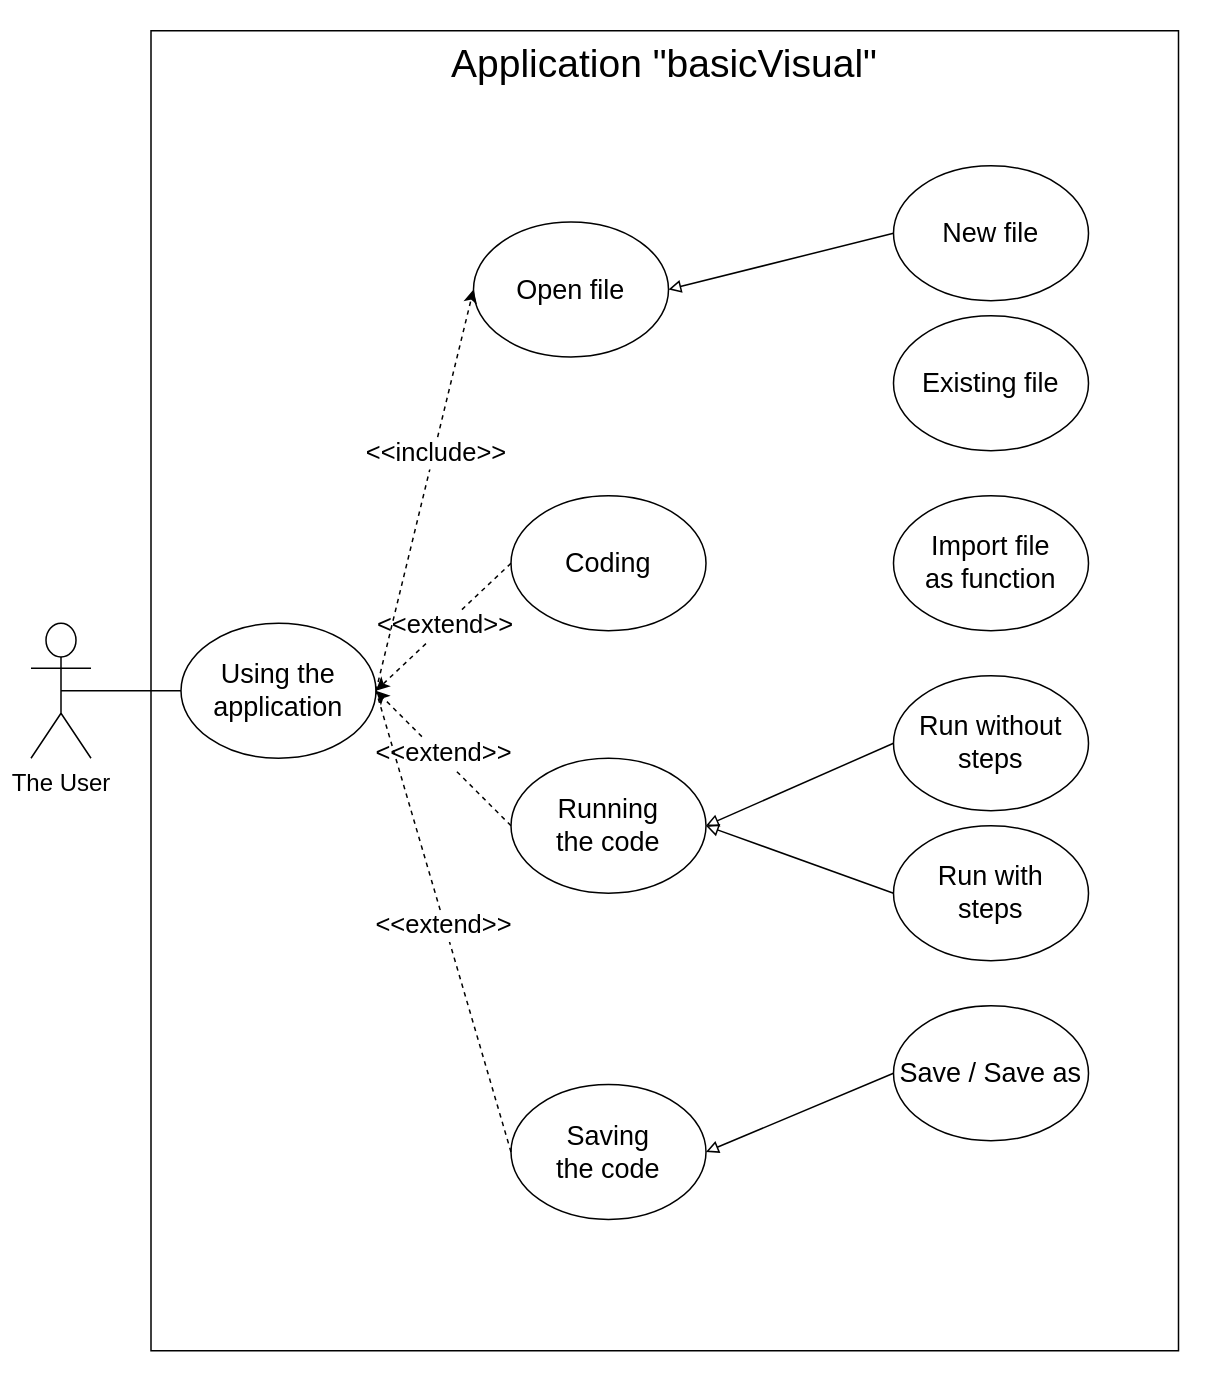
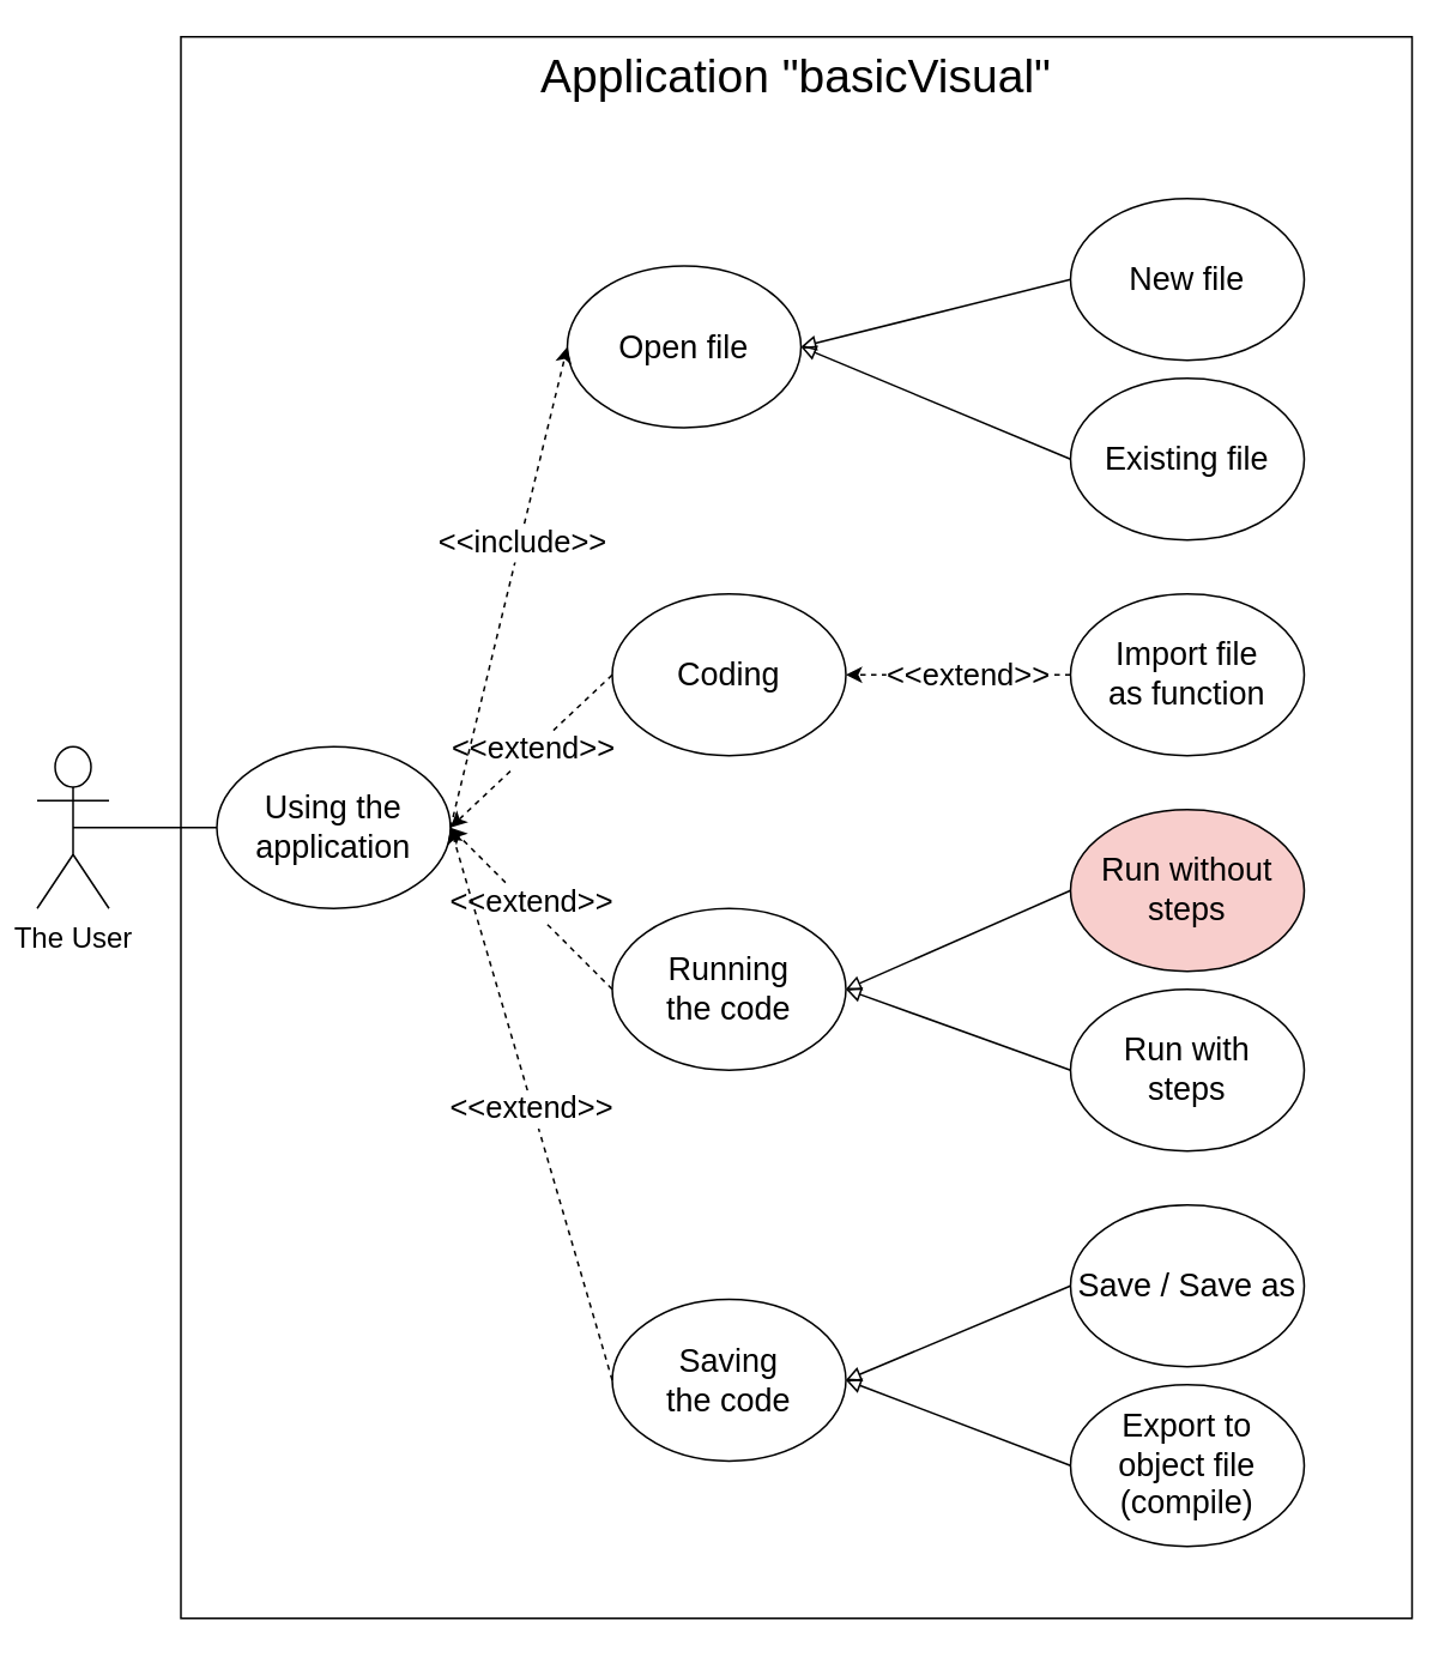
+ <mxCell id="19" value="" style="endArrow=block;html=1;rounded=0;entryX=1;entryY=0.5;entryDx=0;entryDy=0;exitX=0;exitY=0.5;exitDx=0;exitDy=0;endFill=0;" edge="1" parent="1" source="7" target="5"><mxGeometry width="50" height="50" relative="1" as="geometry"><mxPoint x="840" y="300" as="sourcePoint" /><mxPoint x="765" y="347.5" as="targetPoint" /></mxGeometry></mxCell>
+ <mxCell id="10" value="" style="endArrow=classic;html=1;rounded=0;fontSize=26;dashed=1;exitX=0;exitY=0.5;exitDx=0;exitDy=0;entryX=1;entryY=0.5;entryDx=0;entryDy=0;" parent="1" source="6" target="9" edge="1"><mxGeometry width="50" height="50" relative="1" as="geometry"><mxPoint x="545" y="540" as="sourcePoint" /><mxPoint x="663.992" y="568.212" as="targetPoint" /></mxGeometry></mxCell>
+ <mxCell id="11" value="&lt;div style=&quot;font-size: 17px;&quot;&gt;&amp;lt;&amp;lt;extend&amp;gt;&amp;gt;&lt;/div&gt;" style="edgeLabel;html=1;align=center;verticalAlign=middle;resizable=0;points=[];fontSize=17;" parent="10" vertex="1" connectable="0"><mxGeometry x="0.277" y="-2" relative="1" as="geometry"><mxPoint x="22" y="2" as="offset" /></mxGeometry></mxCell>
- <mxCell id="29" value="" style="endArrow=none;html=1;rounded=0;fontSize=26;dashed=1;exitX=0;exitY=0.5;exitDx=0;exitDy=0;entryX=1;entryY=0.5;entryDx=0;entryDy=0;" edge="1" parent="1" source="15" target="24"><mxGeometry width="50" height="50" relative="1" as="geometry"><mxPoint x="50" y="690" as="sourcePoint" /><mxPoint x="-75" y="690" as="targetPoint" /></mxGeometry></mxCell>
+ <mxCell id="29" value="" style="endArrow=classic;html=1;rounded=0;fontSize=26;dashed=1;exitX=0;exitY=0.5;exitDx=0;exitDy=0;entryX=1;entryY=0.5;entryDx=0;entryDy=0;" edge="1" parent="1" source="15" target="24"><mxGeometry width="50" height="50" relative="1" as="geometry"><mxPoint x="50" y="690" as="sourcePoint" /><mxPoint x="-75" y="690" as="targetPoint" /></mxGeometry></mxCell>
- <mxCell id="13" value="&lt;div style=&quot;font-size: 18px;&quot;&gt;Run without&lt;/div&gt;&lt;div style=&quot;font-size: 18px;&quot;&gt;steps&lt;br style=&quot;font-size: 18px;&quot;&gt;&lt;/div&gt;" style="ellipse;whiteSpace=wrap;html=1;fontSize=18;" parent="1" vertex="1"><mxGeometry x="595" y="450" width="130" height="90" as="geometry" /></mxCell>
+ <mxCell id="13" value="&lt;div style=&quot;font-size: 18px;&quot;&gt;Run without&lt;/div&gt;&lt;div style=&quot;font-size: 18px;&quot;&gt;steps&lt;br style=&quot;font-size: 18px;&quot;&gt;&lt;/div&gt;" style="ellipse;whiteSpace=wrap;html=1;fontSize=18;fillColor=#f8cecc;" parent="1" vertex="1"><mxGeometry x="595" y="450" width="130" height="90" as="geometry" /></mxCell>
+ <mxCell id="23" value="" style="endArrow=block;html=1;rounded=0;entryX=1;entryY=0.5;entryDx=0;entryDy=0;exitX=0;exitY=0.5;exitDx=0;exitDy=0;endFill=0;" edge="1" parent="1" source="17" target="15"><mxGeometry width="50" height="50" relative="1" as="geometry"><mxPoint x="850" y="720" as="sourcePoint" /><mxPoint x="725" y="772.5" as="targetPoint" /></mxGeometry></mxCell>
+ <mxCell id="17" value="&lt;div style=&quot;font-size: 18px;&quot;&gt;Export to&lt;/div&gt;&lt;div style=&quot;font-size: 18px;&quot;&gt;object file&lt;/div&gt;&lt;div style=&quot;font-size: 18px;&quot;&gt;(compile)&lt;br style=&quot;font-size: 18px;&quot;&gt;&lt;/div&gt;" style="ellipse;whiteSpace=wrap;html=1;fontSize=18;" parent="1" vertex="1"><mxGeometry x="595" y="770" width="130" height="90" as="geometry" /></mxCell>
